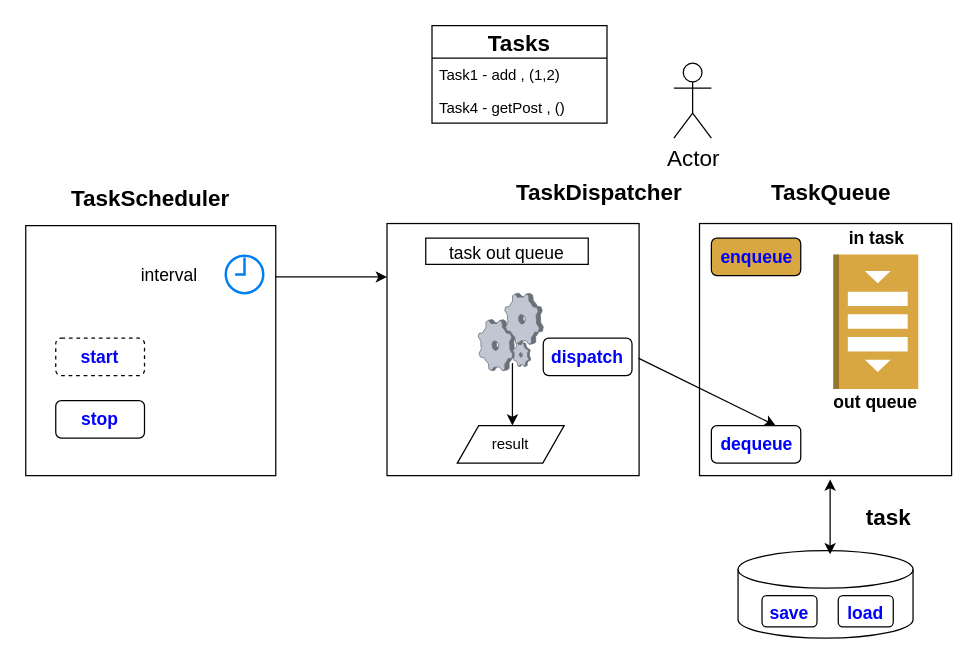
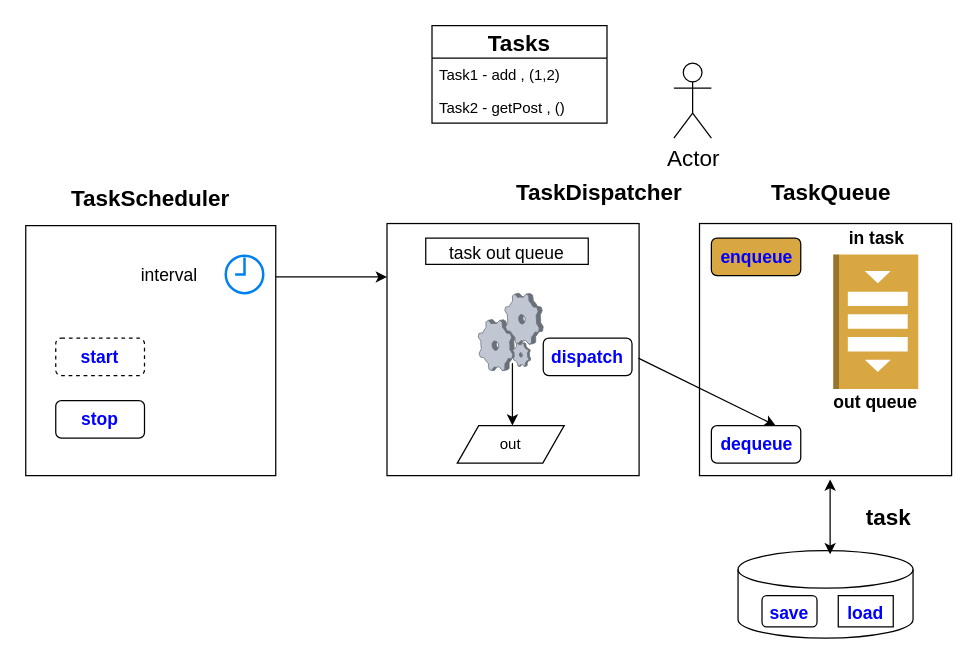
- <mxCell id="18" value="Task4 - getPost , ()" style="text;strokeColor=none;fillColor=none;align=left;verticalAlign=top;spacingLeft=4;spacingRight=4;overflow=hidden;rotatable=0;points=[[0,0.5],[1,0.5]];portConstraint=eastwest;" parent="16" vertex="1"><mxGeometry y="52" width="140" height="26" as="geometry" /></mxCell>
+ <mxCell id="18" value="Task2 - getPost , ()" style="text;strokeColor=none;fillColor=none;align=left;verticalAlign=top;spacingLeft=4;spacingRight=4;overflow=hidden;rotatable=0;points=[[0,0.5],[1,0.5]];portConstraint=eastwest;" parent="16" vertex="1"><mxGeometry y="52" width="140" height="26" as="geometry" /></mxCell>
- <mxCell id="14" value="result" style="shape=parallelogram;perimeter=parallelogramPerimeter;whiteSpace=wrap;html=1;dashed=0;" parent="1" vertex="1"><mxGeometry x="365.25" y="340" width="85.5" height="30" as="geometry" /></mxCell>
+ <mxCell id="14" value="out" style="shape=parallelogram;perimeter=parallelogramPerimeter;whiteSpace=wrap;html=1;dashed=0;" parent="1" vertex="1"><mxGeometry x="365.25" y="340" width="85.5" height="30" as="geometry" /></mxCell>
- <mxCell id="29" value="&lt;font style=&quot;font-size: 14px&quot; color=&quot;#0000ff&quot;&gt;&lt;b&gt;load&lt;/b&gt;&lt;/font&gt;" style="rounded=1;whiteSpace=wrap;html=1;fontSize=18;" parent="1" vertex="1"><mxGeometry x="670" y="476" width="44" height="25" as="geometry" /></mxCell>
+ <mxCell id="29" value="&lt;font style=&quot;font-size: 14px&quot; color=&quot;#0000ff&quot;&gt;&lt;b&gt;load&lt;/b&gt;&lt;/font&gt;" style="whiteSpace=wrap;html=1;fontSize=18;rounded=0;" parent="1" vertex="1"><mxGeometry x="670" y="476" width="44" height="25" as="geometry" /></mxCell>
